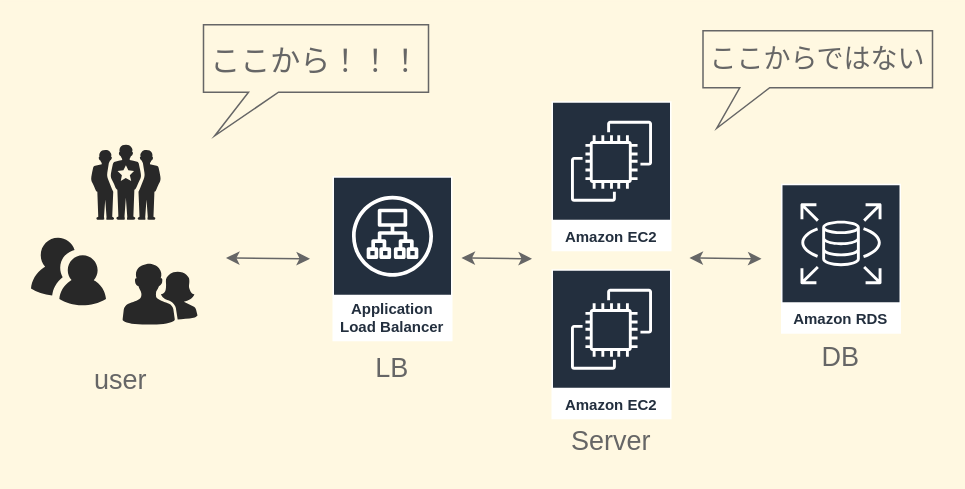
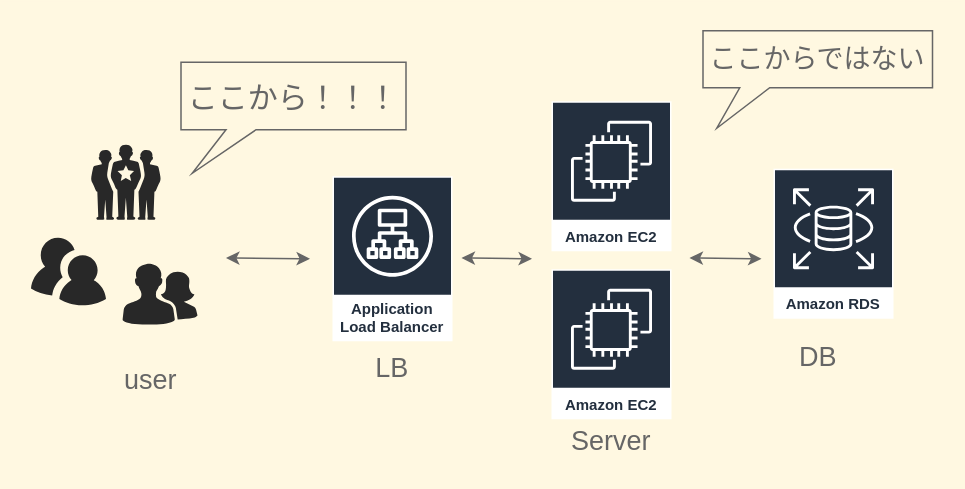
- <mxCell id="16" value="&lt;font color=&quot;#666666&quot; style=&quot;font-size: 20px&quot;&gt;ここから！！！&lt;/font&gt;" style="shape=callout;whiteSpace=wrap;html=1;perimeter=calloutPerimeter;strokeColor=#666666;fillColor=none;size=29;position=0.2;position2=0.05;" vertex="1" parent="1"><mxGeometry x="135" y="16" width="150" height="74" as="geometry" /></mxCell>
+ <mxCell id="16" value="&lt;font color=&quot;#666666&quot; style=&quot;font-size: 20px&quot;&gt;ここから！！！&lt;/font&gt;" style="shape=callout;whiteSpace=wrap;html=1;perimeter=calloutPerimeter;strokeColor=#666666;fillColor=none;size=29;position=0.2;position2=0.05;" vertex="1" parent="1"><mxGeometry x="120" y="41" width="150" height="74" as="geometry" /></mxCell>
- <mxCell id="4" value="Amazon RDS" style="outlineConnect=0;fontColor=#232F3E;gradientColor=none;strokeColor=#ffffff;fillColor=#232F3E;dashed=0;verticalLabelPosition=middle;verticalAlign=bottom;align=center;html=1;whiteSpace=wrap;fontSize=10;fontStyle=1;spacing=3;shape=mxgraph.aws4.productIcon;prIcon=mxgraph.aws4.rds;" vertex="1" parent="1"><mxGeometry x="520" y="122" width="80" height="100" as="geometry" /></mxCell>
+ <mxCell id="4" value="Amazon RDS" style="outlineConnect=0;fontColor=#232F3E;gradientColor=none;strokeColor=#ffffff;fillColor=#232F3E;dashed=0;verticalLabelPosition=middle;verticalAlign=bottom;align=center;html=1;whiteSpace=wrap;fontSize=10;fontStyle=1;spacing=3;shape=mxgraph.aws4.productIcon;prIcon=mxgraph.aws4.rds;" vertex="1" parent="1"><mxGeometry x="515" y="112" width="80" height="100" as="geometry" /></mxCell>
- <mxCell id="15" value="&lt;font color=&quot;#666666&quot;&gt;&lt;font style=&quot;font-size: 18px&quot;&gt;DB&lt;/font&gt;&lt;br&gt;&lt;/font&gt;" style="text;html=1;strokeColor=none;fillColor=none;align=center;verticalAlign=middle;whiteSpace=wrap;rounded=0;" vertex="1" parent="1"><mxGeometry x="540" y="228" width="40" height="20" as="geometry" /></mxCell>
+ <mxCell id="15" value="&lt;font color=&quot;#666666&quot;&gt;&lt;font style=&quot;font-size: 18px&quot;&gt;DB&lt;/font&gt;&lt;br&gt;&lt;/font&gt;" style="text;html=1;strokeColor=none;fillColor=none;align=center;verticalAlign=middle;whiteSpace=wrap;rounded=0;" vertex="1" parent="1"><mxGeometry x="525" y="228" width="40" height="20" as="geometry" /></mxCell>
- <mxCell id="12" value="&lt;font color=&quot;#666666&quot;&gt;&lt;font style=&quot;font-size: 18px&quot;&gt;user&lt;/font&gt;&lt;br&gt;&lt;/font&gt;" style="text;html=1;strokeColor=none;fillColor=none;align=center;verticalAlign=middle;whiteSpace=wrap;rounded=0;" vertex="1" parent="1"><mxGeometry x="60" y="243" width="40" height="20" as="geometry" /></mxCell>
+ <mxCell id="12" value="&lt;font color=&quot;#666666&quot;&gt;&lt;font style=&quot;font-size: 18px&quot;&gt;user&lt;/font&gt;&lt;br&gt;&lt;/font&gt;" style="text;html=1;strokeColor=none;fillColor=none;align=center;verticalAlign=middle;whiteSpace=wrap;rounded=0;" vertex="1" parent="1"><mxGeometry x="80" y="243" width="40" height="20" as="geometry" /></mxCell>
